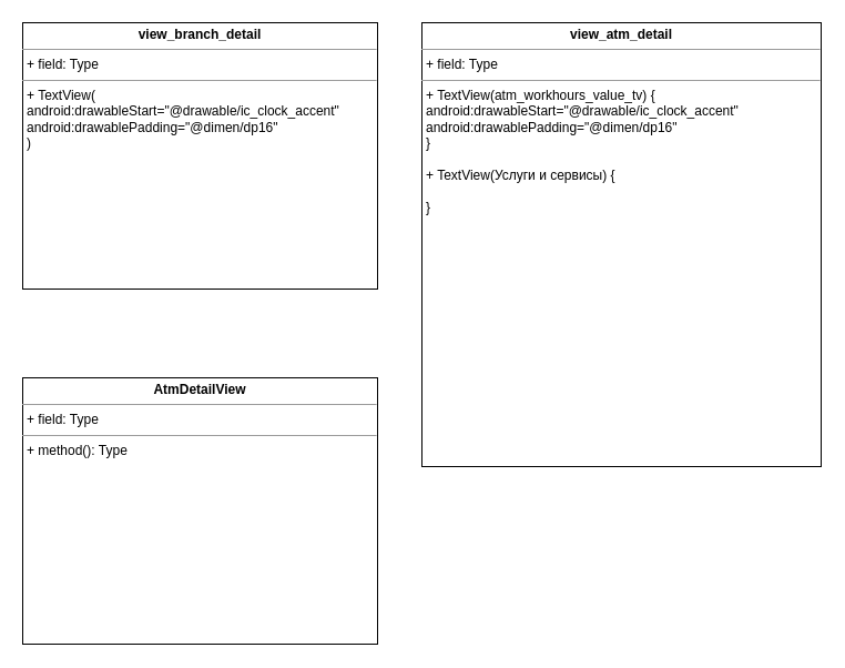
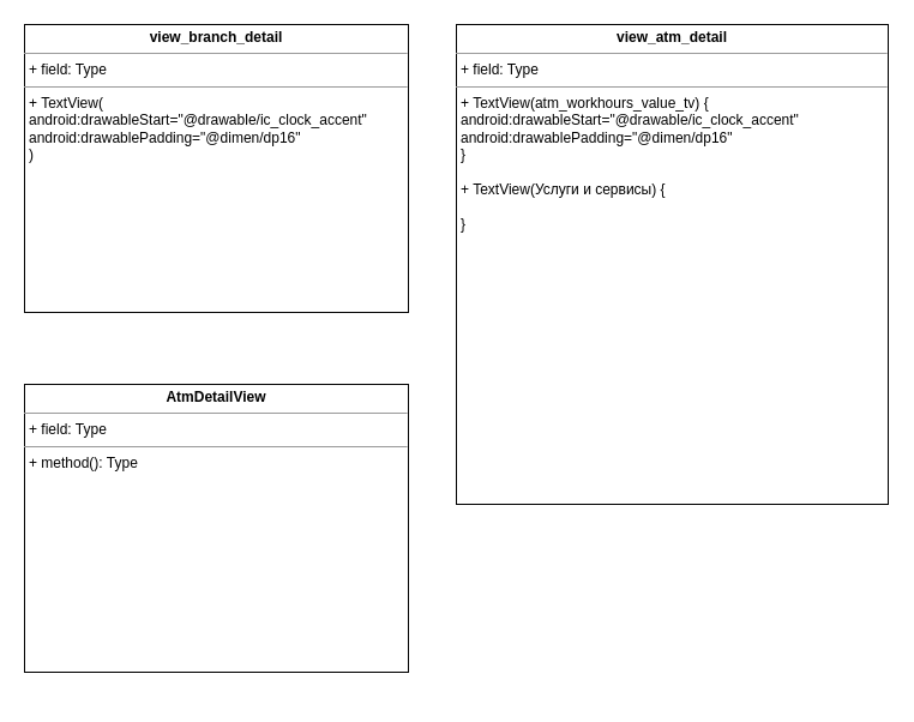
- <mxCell id="4" value="&lt;p style=&quot;margin:0px;margin-top:4px;text-align:center;&quot;&gt;&lt;b&gt;AtmDetailView&lt;/b&gt;&lt;/p&gt;&lt;hr size=&quot;1&quot;&gt;&lt;p style=&quot;margin:0px;margin-left:4px;&quot;&gt;+ field: Type&lt;/p&gt;&lt;hr size=&quot;1&quot;&gt;&lt;p style=&quot;margin:0px;margin-left:4px;&quot;&gt;+ method(): Type&lt;/p&gt;" style="verticalAlign=top;align=left;overflow=fill;fontSize=12;fontFamily=Helvetica;html=1;" vertex="1" parent="1"><mxGeometry x="20" y="340" width="320" height="240" as="geometry" /></mxCell>
+ <mxCell id="4" value="&lt;p style=&quot;margin:0px;margin-top:4px;text-align:center;&quot;&gt;&lt;b&gt;AtmDetailView&lt;/b&gt;&lt;/p&gt;&lt;hr size=&quot;1&quot;&gt;&lt;p style=&quot;margin:0px;margin-left:4px;&quot;&gt;+ field: Type&lt;/p&gt;&lt;hr size=&quot;1&quot;&gt;&lt;p style=&quot;margin:0px;margin-left:4px;&quot;&gt;+ method(): Type&lt;/p&gt;" style="verticalAlign=top;align=left;overflow=fill;fontSize=12;fontFamily=Helvetica;html=1;" vertex="1" parent="1"><mxGeometry x="20" y="320" width="320" height="240" as="geometry" /></mxCell>
